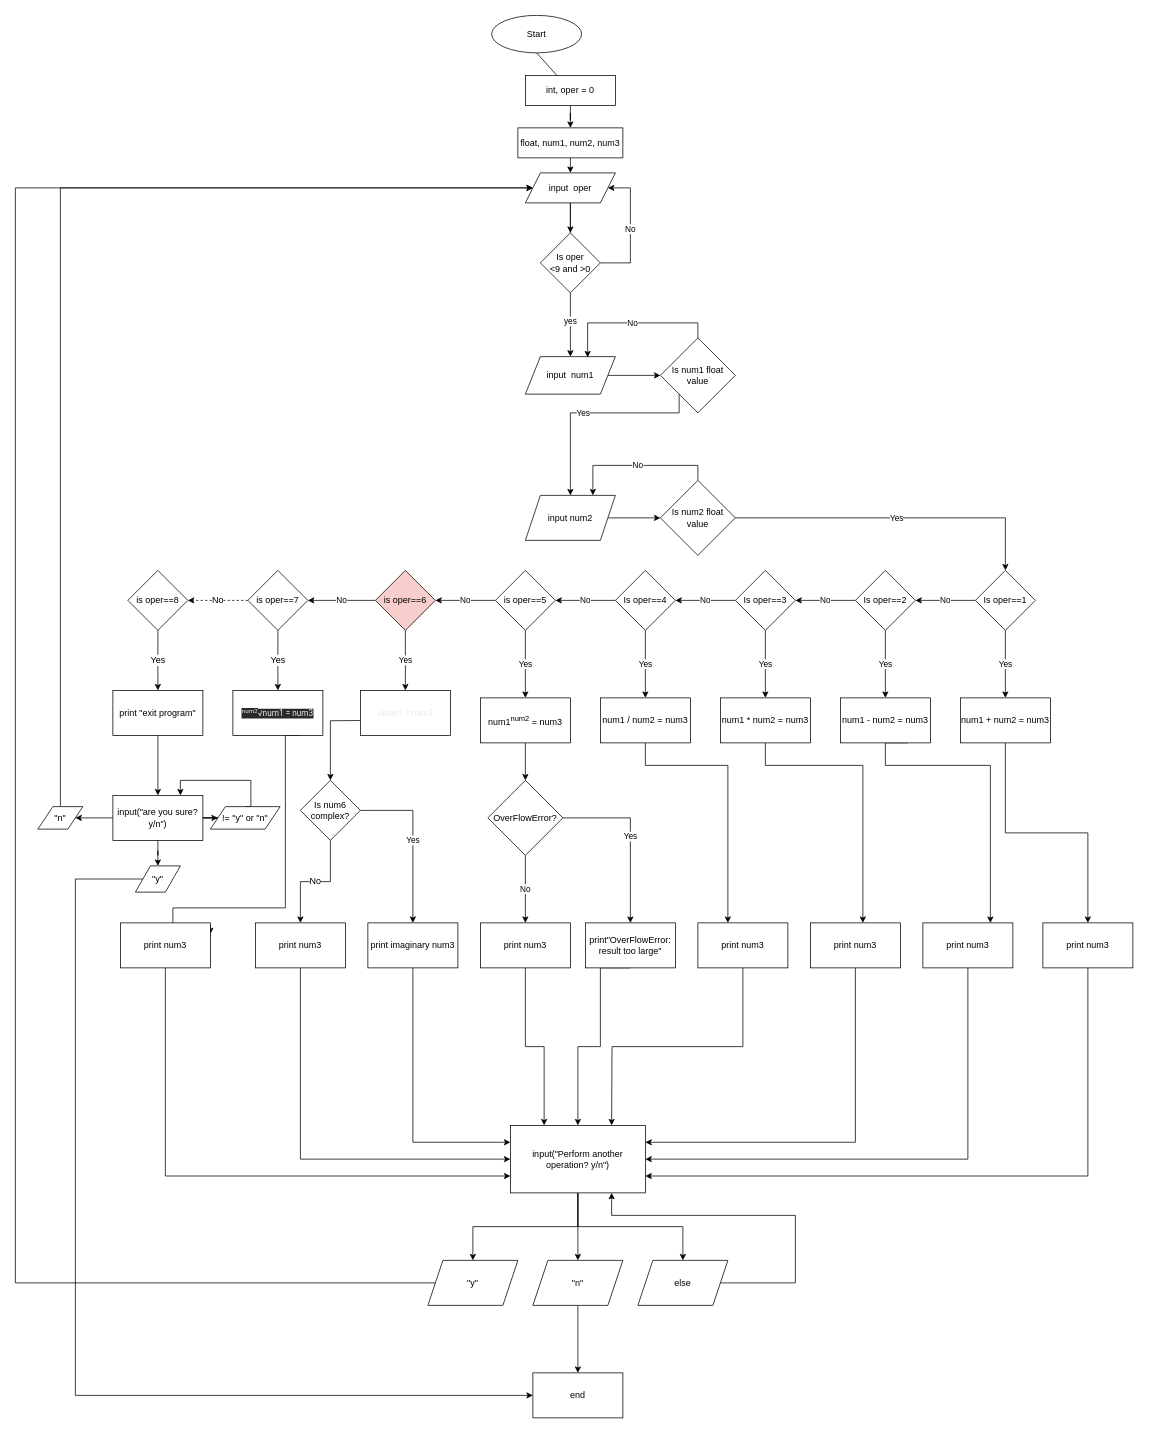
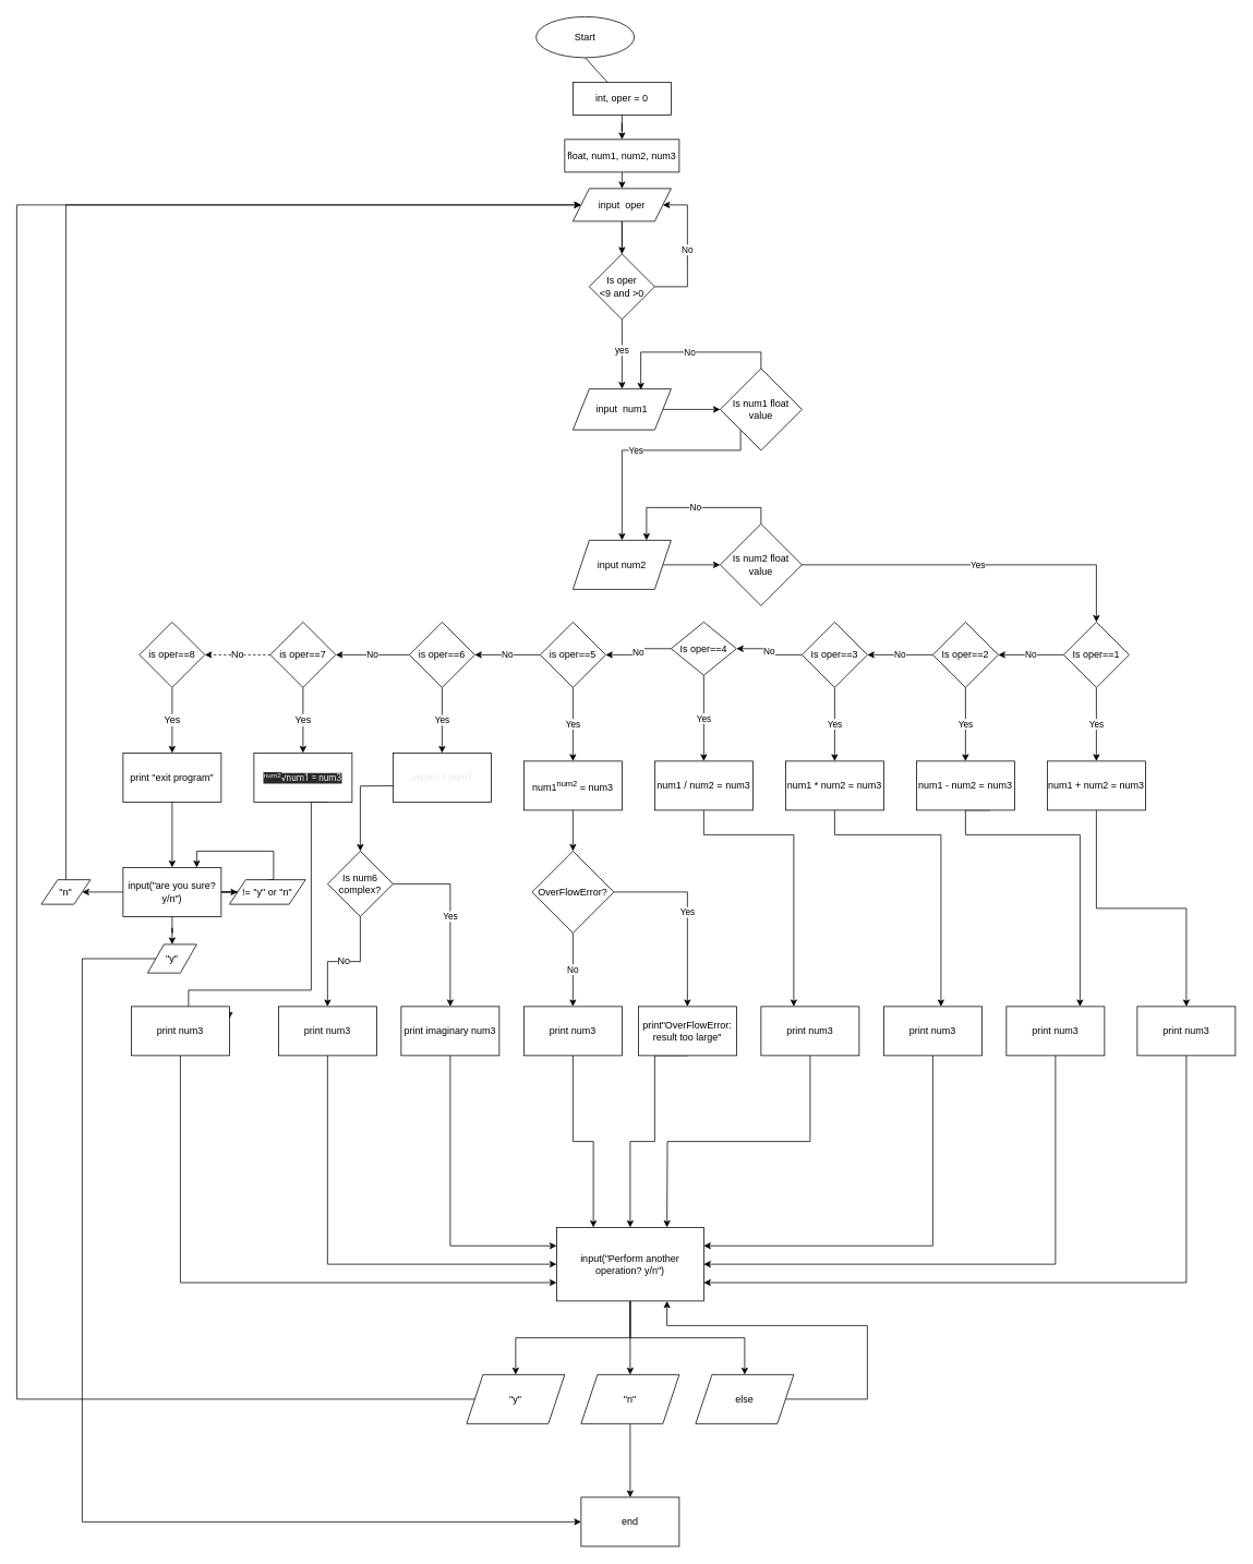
- <mxCell id="58" value="is oper==6" style="rhombus;whiteSpace=wrap;html=1;rounded=0;fillColor=#f8cecc;" vertex="1" parent="1"><mxGeometry x="500" y="760" width="80" height="80" as="geometry" /></mxCell>
+ <mxCell id="58" value="is oper==6" style="rhombus;whiteSpace=wrap;html=1;rounded=0;" vertex="1" parent="1"><mxGeometry x="500" y="760" width="80" height="80" as="geometry" /></mxCell>
- <mxCell id="41" value="Is oper==4" style="rhombus;whiteSpace=wrap;html=1;rounded=0;" vertex="1" parent="1"><mxGeometry x="820" y="760" width="80" height="80" as="geometry" /></mxCell>
+ <mxCell id="41" value="Is oper==4" style="rhombus;whiteSpace=wrap;html=1;rounded=0;" vertex="1" parent="1"><mxGeometry x="820" y="760" width="80" height="65" as="geometry" /></mxCell>
